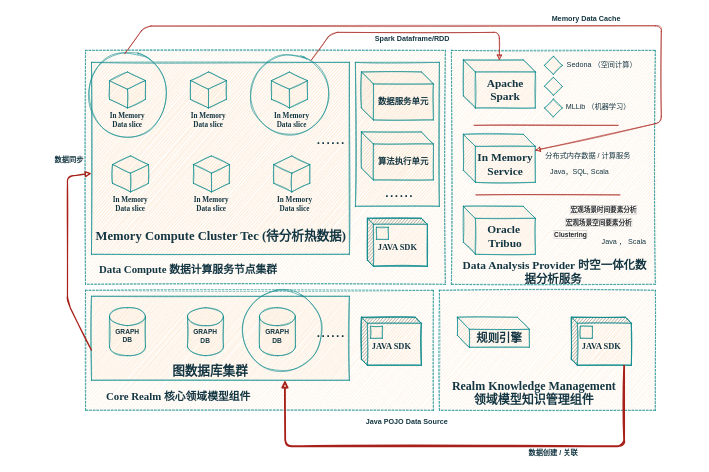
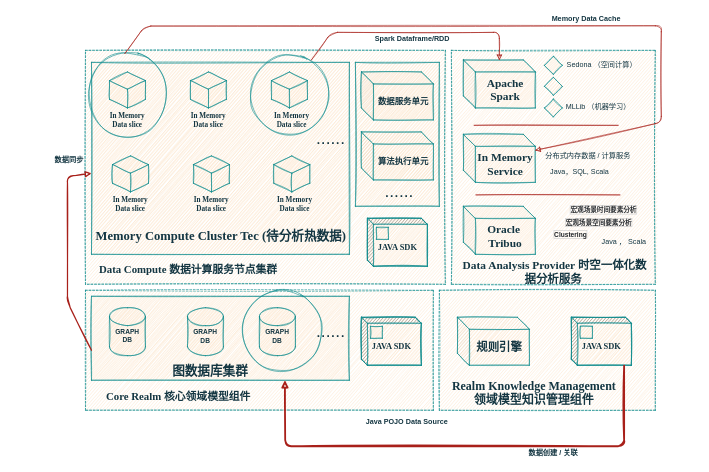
- <mxCell id="14" value="&lt;font style=&quot;font-size: 19px&quot;&gt;&lt;b&gt;规则引擎&lt;/b&gt;&lt;/font&gt;" style="shape=cube;whiteSpace=wrap;html=1;boundedLbl=1;backgroundOutline=1;darkOpacity=0.05;darkOpacity2=0.1;strokeColor=#0F8B8D;fillColor=#FAE5C7;fontFamily=Times New Roman;sketch=1;labelBackgroundColor=none;fontColor=#143642;" parent="1" vertex="1"><mxGeometry x="762" y="528" width="120" height="50" as="geometry" /></mxCell>
+ <mxCell id="14" value="&lt;font style=&quot;font-size: 19px&quot;&gt;&lt;b&gt;规则引擎&lt;/b&gt;&lt;/font&gt;" style="shape=cube;whiteSpace=wrap;html=1;boundedLbl=1;backgroundOutline=1;darkOpacity=0.05;darkOpacity2=0.1;strokeColor=#0F8B8D;fillColor=#FAE5C7;fontFamily=Times New Roman;sketch=1;labelBackgroundColor=none;fontColor=#143642;" parent="1" vertex="1"><mxGeometry x="762" y="528" width="120" height="80" as="geometry" /></mxCell>
